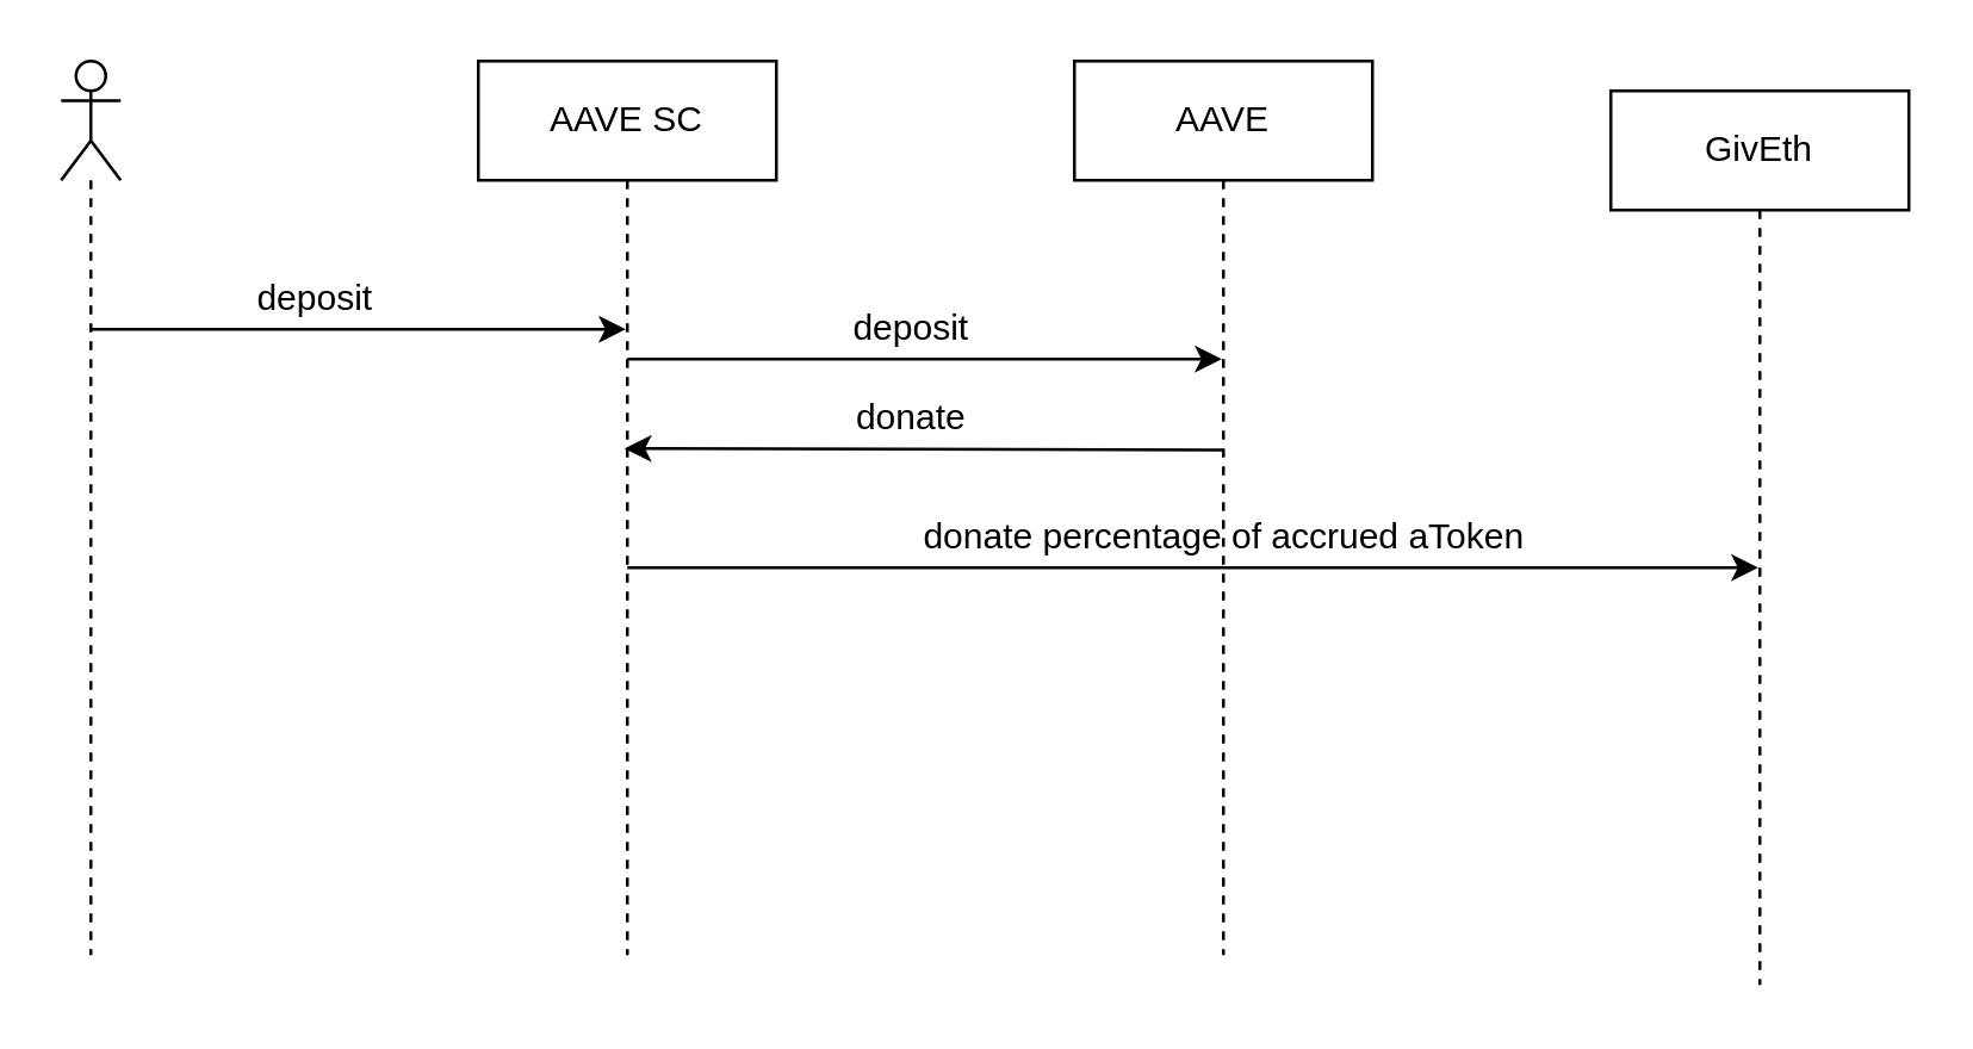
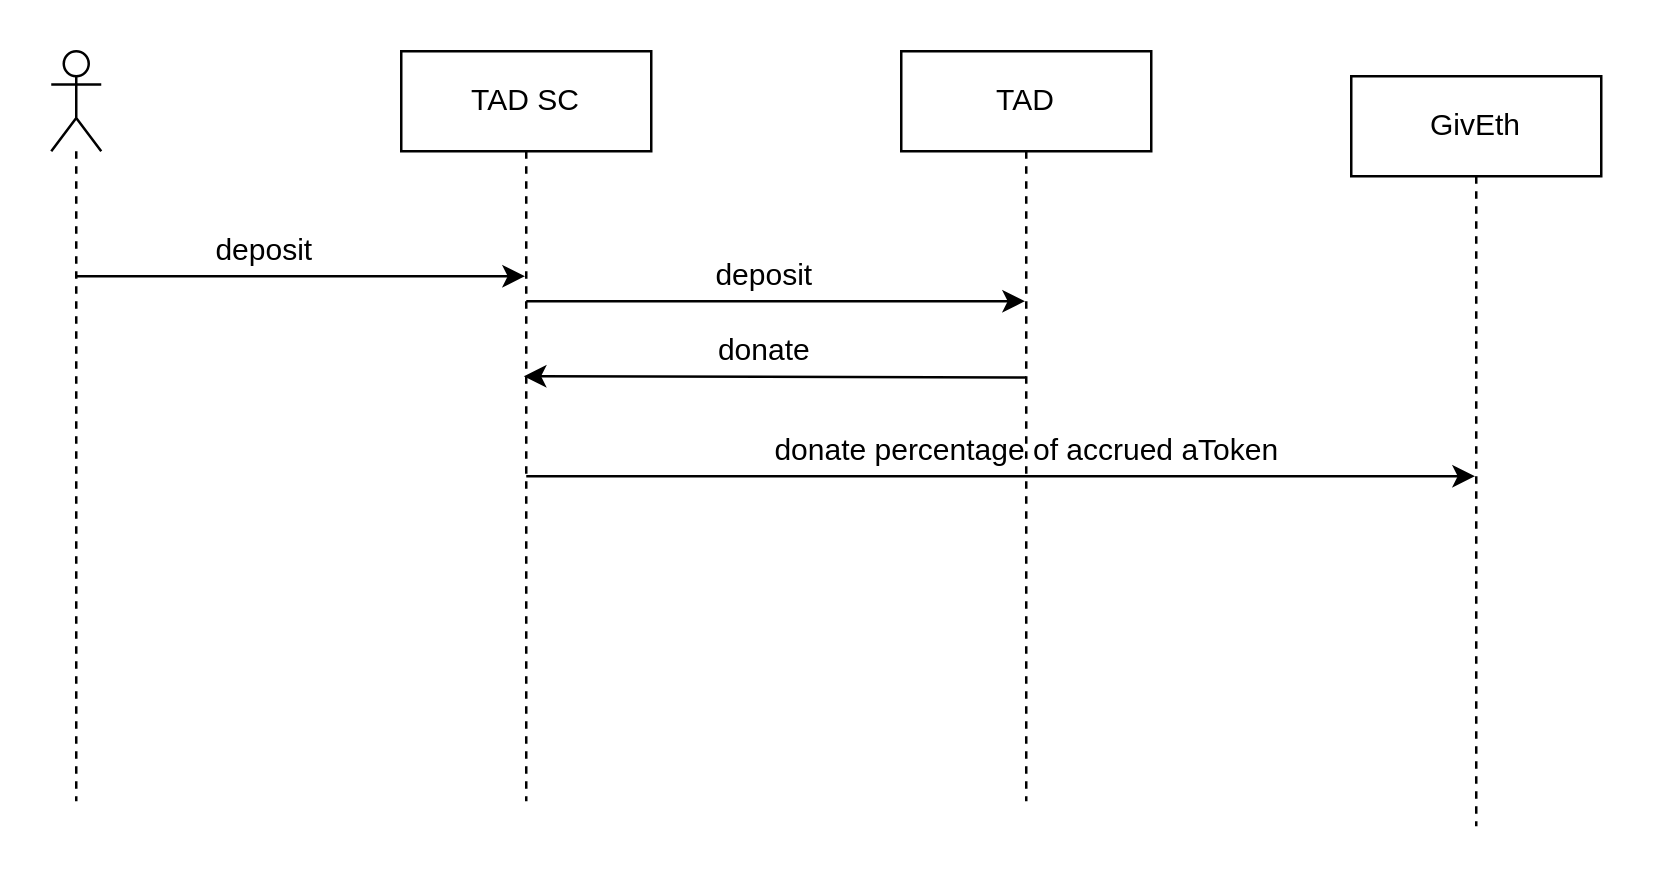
- <mxCell id="2" value="AAVE SC" style="shape=umlLifeline;perimeter=lifelinePerimeter;whiteSpace=wrap;html=1;container=1;collapsible=0;recursiveResize=0;outlineConnect=0;" parent="1" vertex="1"><mxGeometry x="160" y="20" width="100" height="300" as="geometry" /></mxCell>
+ <mxCell id="2" value="TAD SC" style="shape=umlLifeline;perimeter=lifelinePerimeter;whiteSpace=wrap;html=1;container=1;collapsible=0;recursiveResize=0;outlineConnect=0;" parent="1" vertex="1"><mxGeometry x="160" y="20" width="100" height="300" as="geometry" /></mxCell>
- <mxCell id="4" value="AAVE" style="shape=umlLifeline;perimeter=lifelinePerimeter;whiteSpace=wrap;html=1;container=1;collapsible=0;recursiveResize=0;outlineConnect=0;" parent="1" vertex="1"><mxGeometry x="360" y="20" width="100" height="300" as="geometry" /></mxCell>
+ <mxCell id="4" value="TAD" style="shape=umlLifeline;perimeter=lifelinePerimeter;whiteSpace=wrap;html=1;container=1;collapsible=0;recursiveResize=0;outlineConnect=0;" parent="1" vertex="1"><mxGeometry x="360" y="20" width="100" height="300" as="geometry" /></mxCell>
